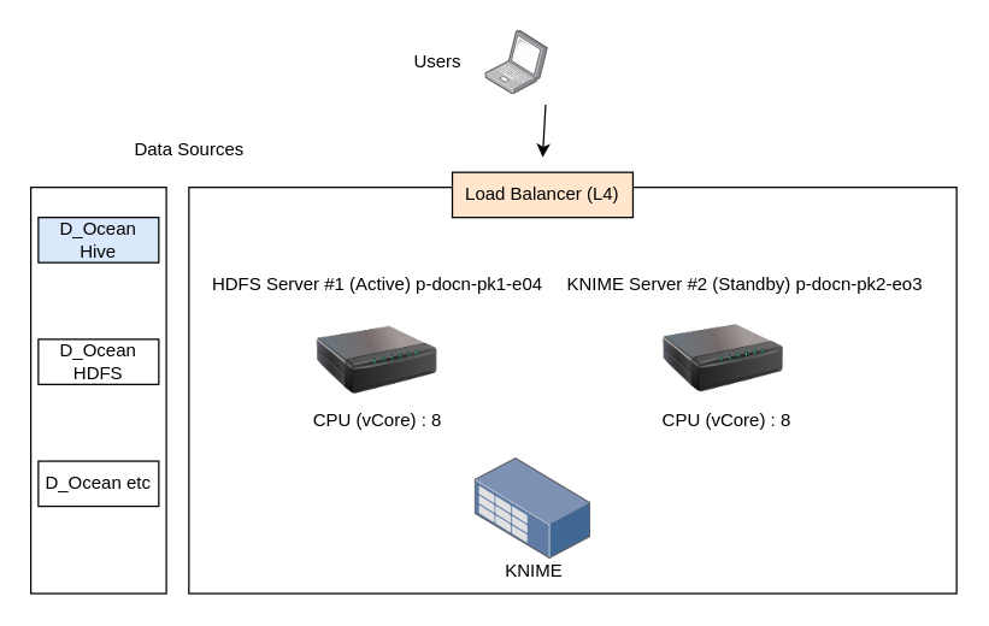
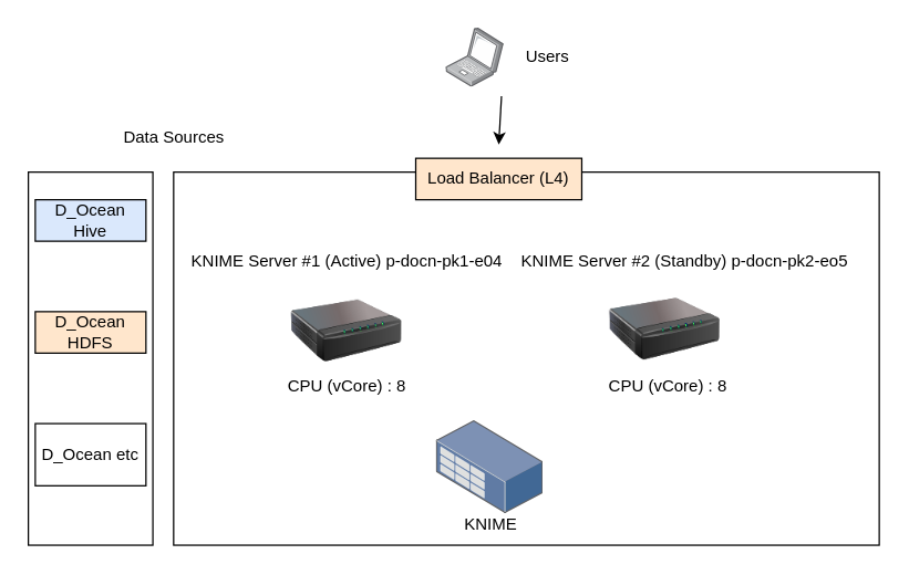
- <mxCell id="13" value="Users" style="text;html=1;align=center;verticalAlign=middle;resizable=0;points=[];autosize=1;strokeColor=none;fillColor=none;" vertex="1" parent="1"><mxGeometry x="265" y="26.3" width="50" height="30" as="geometry" /></mxCell>
+ <mxCell id="13" value="Users" style="text;html=1;align=center;verticalAlign=middle;resizable=0;points=[];autosize=1;strokeColor=none;fillColor=none;" vertex="1" parent="1"><mxGeometry x="370" y="26.3" width="50" height="30" as="geometry" /></mxCell>
- <mxCell id="19" value="HDFS Server #1 (Active) p-docn-pk1-e04" style="text;html=1;align=center;verticalAlign=middle;resizable=0;points=[];autosize=1;strokeColor=none;fillColor=none;" vertex="1" parent="1"><mxGeometry x="125" y="174" width="250" height="30" as="geometry" /></mxCell>
+ <mxCell id="19" value="KNIME Server #1 (Active) p-docn-pk1-e04" style="text;html=1;align=center;verticalAlign=middle;resizable=0;points=[];autosize=1;strokeColor=none;fillColor=none;" vertex="1" parent="1"><mxGeometry x="125" y="174" width="250" height="30" as="geometry" /></mxCell>
- <mxCell id="18" value="KNIME Server #2 (Standby) p-docn-pk2-eo3" style="text;html=1;align=center;verticalAlign=middle;resizable=0;points=[];autosize=1;strokeColor=none;fillColor=none;" vertex="1" parent="1"><mxGeometry x="364" y="174" width="260" height="30" as="geometry" /></mxCell>
+ <mxCell id="18" value="KNIME Server #2 (Standby) p-docn-pk2-eo5" style="text;html=1;align=center;verticalAlign=middle;resizable=0;points=[];autosize=1;strokeColor=none;fillColor=none;" vertex="1" parent="1"><mxGeometry x="364" y="174" width="260" height="30" as="geometry" /></mxCell>
- <mxCell id="3" value="D_Ocean HDFS" style="rounded=0;whiteSpace=wrap;html=1;" vertex="1" parent="2"><mxGeometry x="5" y="101" width="80" height="30" as="geometry" /></mxCell>
+ <mxCell id="3" value="D_Ocean HDFS" style="rounded=0;whiteSpace=wrap;html=1;fillColor=#ffe6cc;" vertex="1" parent="2"><mxGeometry x="5" y="101" width="80" height="30" as="geometry" /></mxCell>
- <mxCell id="4" value="D_Ocean etc" style="rounded=0;whiteSpace=wrap;html=1;" vertex="1" parent="2"><mxGeometry x="5" y="182" width="80" height="30" as="geometry" /></mxCell>
+ <mxCell id="4" value="D_Ocean etc" style="rounded=0;whiteSpace=wrap;html=1;" vertex="1" parent="2"><mxGeometry x="5" y="182" width="80" height="45" as="geometry" /></mxCell>
